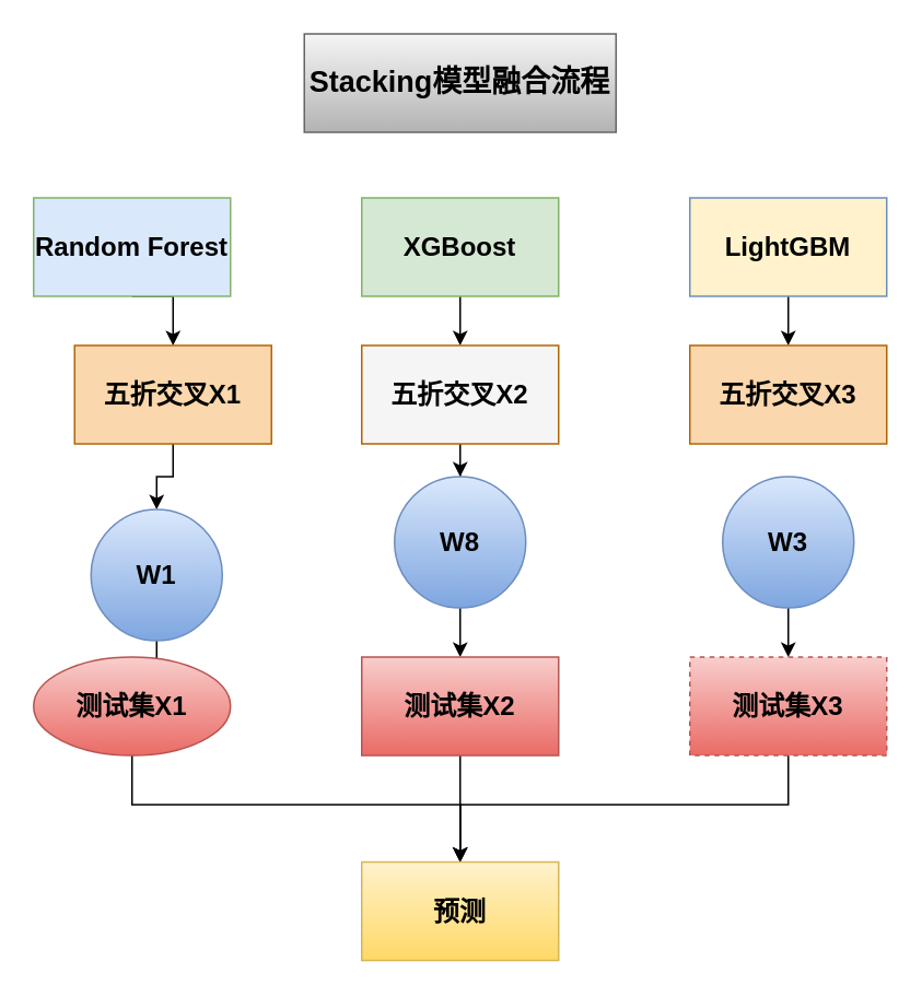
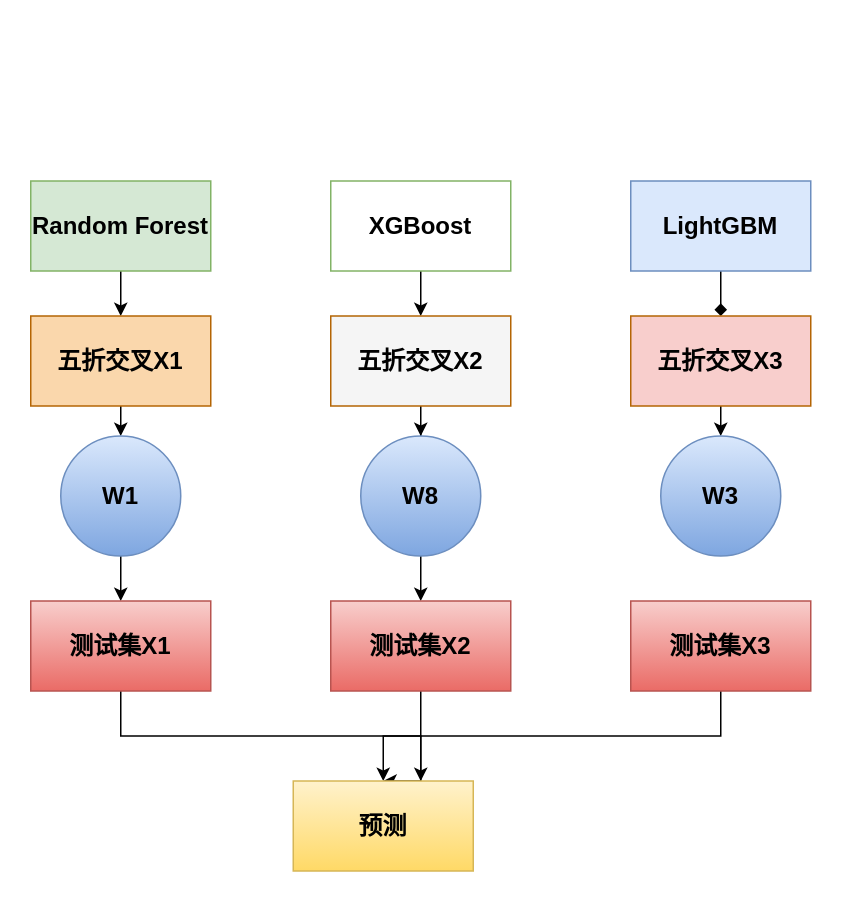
- <mxCell id="2" value="&lt;p style=&quot;margin-top: 0pt; margin-bottom: 0pt; margin-left: 0in; text-align: left; direction: ltr; unicode-bidi: embed; word-break: normal; font-size: 18px;&quot;&gt;&lt;span style=&quot;font-size: 18px;&quot;&gt;Stacking&lt;/span&gt;&lt;span style=&quot;font-size: 18px;&quot;&gt;模型融合流程&lt;/span&gt;&lt;/p&gt;" style="rounded=0;whiteSpace=wrap;html=1;gradientColor=#b3b3b3;fillColor=#f5f5f5;strokeColor=#666666;fontStyle=1;fontSize=18;" vertex="1" parent="1"><mxGeometry x="185" y="20" width="190" height="60" as="geometry" /></mxCell>
- <mxCell id="4" value="Random Forest" style="rounded=0;whiteSpace=wrap;html=1;fillColor=#dae8fc;strokeColor=#82b366;fontSize=16;fontStyle=1;" vertex="1" parent="1"><mxGeometry x="20" y="120" width="120" height="60" as="geometry" /></mxCell>
+ <mxCell id="4" value="Random Forest" style="rounded=0;whiteSpace=wrap;html=1;fillColor=#d5e8d4;strokeColor=#82b366;fontSize=16;fontStyle=1" vertex="1" parent="1"><mxGeometry x="20" y="120" width="120" height="60" as="geometry" /></mxCell>
- <mxCell id="6" value="XGBoost" style="rounded=0;whiteSpace=wrap;html=1;fillColor=#d5e8d4;strokeColor=#82b366;fontSize=16;fontStyle=1" vertex="1" parent="1"><mxGeometry x="220" y="120" width="120" height="60" as="geometry" /></mxCell>
+ <mxCell id="6" value="XGBoost" style="rounded=0;whiteSpace=wrap;html=1;fillColor=#ffffff;strokeColor=#82b366;fontSize=16;fontStyle=1;" vertex="1" parent="1"><mxGeometry x="220" y="120" width="120" height="60" as="geometry" /></mxCell>
- <mxCell id="8" value="LightGBM" style="rounded=0;whiteSpace=wrap;html=1;fillColor=#fff2cc;strokeColor=#6c8ebf;fontSize=16;fontStyle=1;" vertex="1" parent="1"><mxGeometry x="420" y="120" width="120" height="60" as="geometry" /></mxCell>
+ <mxCell id="8" value="LightGBM" style="rounded=0;whiteSpace=wrap;html=1;fillColor=#dae8fc;strokeColor=#6c8ebf;fontSize=16;fontStyle=1" vertex="1" parent="1"><mxGeometry x="420" y="120" width="120" height="60" as="geometry" /></mxCell>
- <mxCell id="7" style="edgeStyle=orthogonalEdgeStyle;rounded=0;orthogonalLoop=1;jettySize=auto;html=1;entryX=0.5;entryY=0;entryDx=0;entryDy=0;" edge="1" parent="1" source="8" target="14"><mxGeometry relative="1" as="geometry" /></mxCell>
+ <mxCell id="7" style="edgeStyle=orthogonalEdgeStyle;rounded=0;orthogonalLoop=1;jettySize=auto;html=1;entryX=0.5;entryY=0;entryDx=0;entryDy=0;endArrow=diamond;" edge="1" parent="1" source="8" target="14"><mxGeometry relative="1" as="geometry" /></mxCell>
- <mxCell id="10" value="五折交叉X1" style="rounded=0;whiteSpace=wrap;html=1;fillColor=#fad7ac;strokeColor=#b46504;fontSize=16;fontStyle=1" vertex="1" parent="1"><mxGeometry x="45" y="210" width="120" height="60" as="geometry" /></mxCell>
+ <mxCell id="10" value="五折交叉X1" style="rounded=0;whiteSpace=wrap;html=1;fillColor=#fad7ac;strokeColor=#b46504;fontSize=16;fontStyle=1" vertex="1" parent="1"><mxGeometry x="20" y="210" width="120" height="60" as="geometry" /></mxCell>
- <mxCell id="14" value="&lt;font face=&quot;helvetica&quot; style=&quot;font-size: 16px;&quot;&gt;五折交叉X3&lt;/font&gt;" style="rounded=0;whiteSpace=wrap;html=1;fillColor=#fad7ac;strokeColor=#b46504;fontSize=16;fontStyle=1" vertex="1" parent="1"><mxGeometry x="420" y="210" width="120" height="60" as="geometry" /></mxCell>
+ <mxCell id="14" value="&lt;font face=&quot;helvetica&quot; style=&quot;font-size: 16px;&quot;&gt;五折交叉X3&lt;/font&gt;" style="rounded=0;whiteSpace=wrap;html=1;fillColor=#f8cecc;strokeColor=#b46504;fontSize=16;fontStyle=1;" vertex="1" parent="1"><mxGeometry x="420" y="210" width="120" height="60" as="geometry" /></mxCell>
+ <mxCell id="13" value="" style="edgeStyle=orthogonalEdgeStyle;rounded=0;orthogonalLoop=1;jettySize=auto;html=1;" edge="1" parent="1" source="14" target="20"><mxGeometry relative="1" as="geometry"><Array as="points"><mxPoint x="480" y="350" /><mxPoint x="480" y="350" /></Array></mxGeometry></mxCell>
- <mxCell id="16" value="W1" style="ellipse;whiteSpace=wrap;html=1;aspect=fixed;fillColor=#dae8fc;strokeColor=#6c8ebf;gradientColor=#7ea6e0;fontSize=16;fontStyle=1" vertex="1" parent="1"><mxGeometry x="55" y="310" width="80" height="80" as="geometry" /></mxCell>
+ <mxCell id="16" value="W1" style="ellipse;whiteSpace=wrap;html=1;aspect=fixed;fillColor=#dae8fc;strokeColor=#6c8ebf;gradientColor=#7ea6e0;fontSize=16;fontStyle=1" vertex="1" parent="1"><mxGeometry x="40" y="290" width="80" height="80" as="geometry" /></mxCell>
- <mxCell id="19" style="edgeStyle=orthogonalEdgeStyle;rounded=0;orthogonalLoop=1;jettySize=auto;html=1;entryX=0.5;entryY=0;entryDx=0;entryDy=0;" edge="1" parent="1" source="20" target="26"><mxGeometry relative="1" as="geometry" /></mxCell>
- <mxCell id="22" value="测试集X1" style="ellipse;whiteSpace=wrap;html=1;gradientColor=#ea6b66;fillColor=#f8cecc;strokeColor=#b85450;fontSize=16;fontStyle=1;" vertex="1" parent="1"><mxGeometry x="20" y="400" width="120" height="60" as="geometry" /></mxCell>
+ <mxCell id="22" value="测试集X1" style="rounded=0;whiteSpace=wrap;html=1;gradientColor=#ea6b66;fillColor=#f8cecc;strokeColor=#b85450;fontSize=16;fontStyle=1" vertex="1" parent="1"><mxGeometry x="20" y="400" width="120" height="60" as="geometry" /></mxCell>
- <mxCell id="26" value="测试集X3" style="rounded=0;whiteSpace=wrap;html=1;gradientColor=#ea6b66;fillColor=#f8cecc;strokeColor=#b85450;fontSize=16;fontStyle=1;dashed=1;" vertex="1" parent="1"><mxGeometry x="420" y="400" width="120" height="60" as="geometry" /></mxCell>
+ <mxCell id="26" value="测试集X3" style="rounded=0;whiteSpace=wrap;html=1;gradientColor=#ea6b66;fillColor=#f8cecc;strokeColor=#b85450;fontSize=16;fontStyle=1" vertex="1" parent="1"><mxGeometry x="420" y="400" width="120" height="60" as="geometry" /></mxCell>
- <mxCell id="27" value="预测" style="rounded=0;whiteSpace=wrap;html=1;fillColor=#fff2cc;strokeColor=#d6b656;gradientColor=#ffd966;fontSize=16;fontStyle=1" vertex="1" parent="1"><mxGeometry x="220" y="525" width="120" height="60" as="geometry" /></mxCell>
+ <mxCell id="27" value="预测" style="rounded=0;whiteSpace=wrap;html=1;fillColor=#fff2cc;strokeColor=#d6b656;gradientColor=#ffd966;fontSize=16;fontStyle=1" vertex="1" parent="1"><mxGeometry x="195" y="520" width="120" height="60" as="geometry" /></mxCell>
